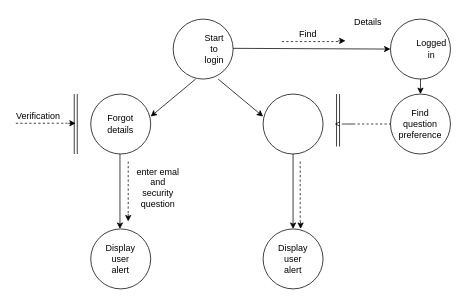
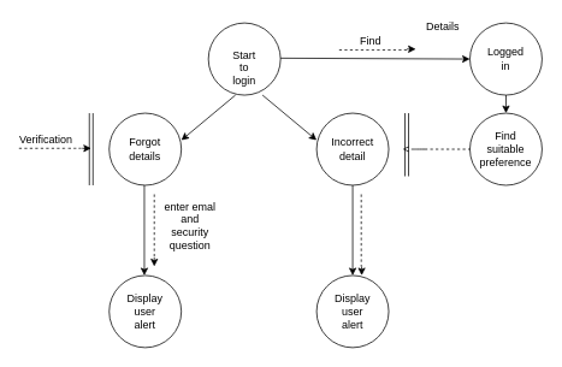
- <mxCell id="3" value="&lt;div&gt;Start to login&lt;br&gt;&lt;/div&gt;" style="text;html=1;strokeColor=none;fillColor=none;align=center;verticalAlign=middle;whiteSpace=wrap;rounded=0;strokeWidth=1;" vertex="1" parent="1"><mxGeometry x="265" y="55" width="40" height="20" as="geometry" /></mxCell>
+ <mxCell id="3" value="&lt;div&gt;Start to login&lt;br&gt;&lt;/div&gt;" style="text;html=1;strokeColor=none;fillColor=none;align=center;verticalAlign=middle;whiteSpace=wrap;rounded=0;strokeWidth=1;" vertex="1" parent="1"><mxGeometry x="250" y="65" width="40" height="20" as="geometry" /></mxCell>
- <mxCell id="17" value="Logged in" style="text;html=1;strokeColor=none;fillColor=none;align=center;verticalAlign=middle;whiteSpace=wrap;rounded=0;" vertex="1" parent="1"><mxGeometry x="555" y="55" width="40" height="20" as="geometry" /></mxCell>
+ <mxCell id="17" value="Logged in" style="text;html=1;strokeColor=none;fillColor=none;align=center;verticalAlign=middle;whiteSpace=wrap;rounded=0;" vertex="1" parent="1"><mxGeometry x="540" y="55" width="40" height="20" as="geometry" /></mxCell>
+ <mxCell id="10" value="Incorrect detail" style="text;html=1;strokeColor=none;fillColor=none;align=center;verticalAlign=middle;whiteSpace=wrap;rounded=0;" vertex="1" parent="1"><mxGeometry x="370" y="155" width="40" height="20" as="geometry" /></mxCell>
- <mxCell id="15" value="Find question preference" style="text;html=1;strokeColor=none;fillColor=none;align=center;verticalAlign=middle;whiteSpace=wrap;rounded=0;" vertex="1" parent="1"><mxGeometry x="540" y="155" width="40" height="20" as="geometry" /></mxCell>
+ <mxCell id="15" value="Find suitable preference" style="text;html=1;strokeColor=none;fillColor=none;align=center;verticalAlign=middle;whiteSpace=wrap;rounded=0;" vertex="1" parent="1"><mxGeometry x="540" y="155" width="40" height="20" as="geometry" /></mxCell>
